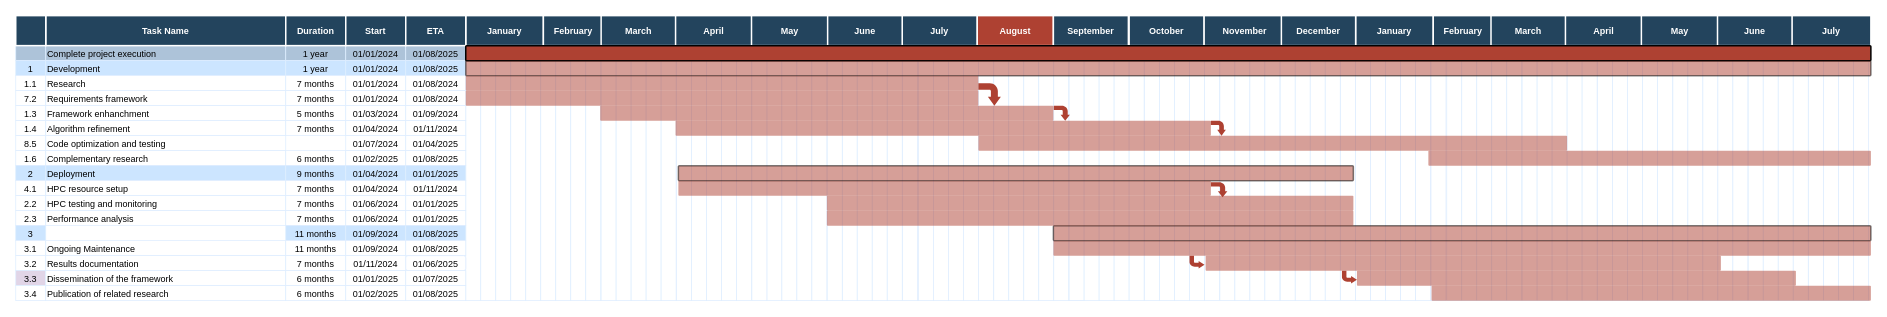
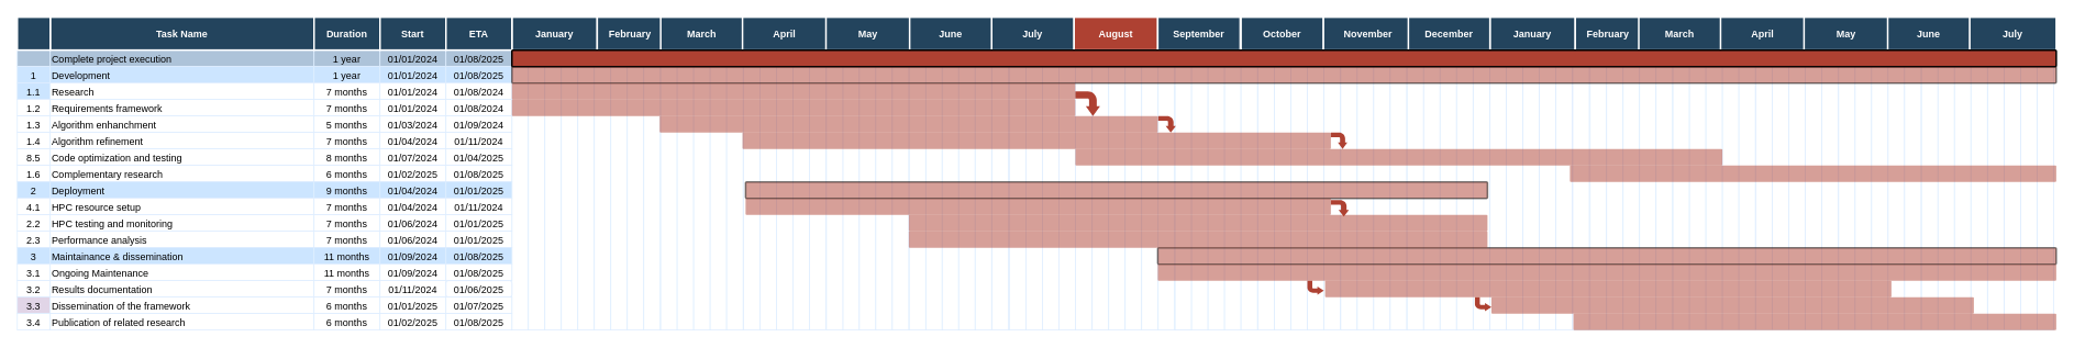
- <mxCell id="57" value="1.1" style="strokeColor=#DEEDFF" parent="1" vertex="1"><mxGeometry x="20.5" y="100" width="40" height="20" as="geometry" /></mxCell>
+ <mxCell id="57" value="1.1" style="strokeColor=#DEEDFF;fillColor=#cce5ff;" parent="1" vertex="1"><mxGeometry x="20.5" y="100" width="40" height="20" as="geometry" /></mxCell>
- <mxCell id="62" value="7.2" style="strokeColor=#DEEDFF" parent="1" vertex="1"><mxGeometry x="20.5" y="120" width="40" height="20" as="geometry" /></mxCell>
+ <mxCell id="62" value="1.2" style="strokeColor=#DEEDFF" parent="1" vertex="1"><mxGeometry x="20.5" y="120" width="40" height="20" as="geometry" /></mxCell>
- <mxCell id="68" value="Framework enhanchment" style="align=left;strokeColor=#DEEDFF" parent="1" vertex="1"><mxGeometry x="60.5" y="140" width="320.0" height="20" as="geometry" /></mxCell>
+ <mxCell id="68" value="Algorithm enhanchment" style="align=left;strokeColor=#DEEDFF" parent="1" vertex="1"><mxGeometry x="60.5" y="140" width="320.0" height="20" as="geometry" /></mxCell>
+ <mxCell id="79" value="8 months" style="strokeColor=#DEEDFF" parent="1" vertex="1"><mxGeometry x="380.5" y="180" width="80.0" height="20" as="geometry" /></mxCell>
+ <mxCell id="108" value="Maintainance &amp; dissemination" style="align=left;strokeColor=#DEEDFF;fillColor=#CCE5FF" parent="1" vertex="1"><mxGeometry x="60.5" y="300" width="320.0" height="20" as="geometry" /></mxCell>
